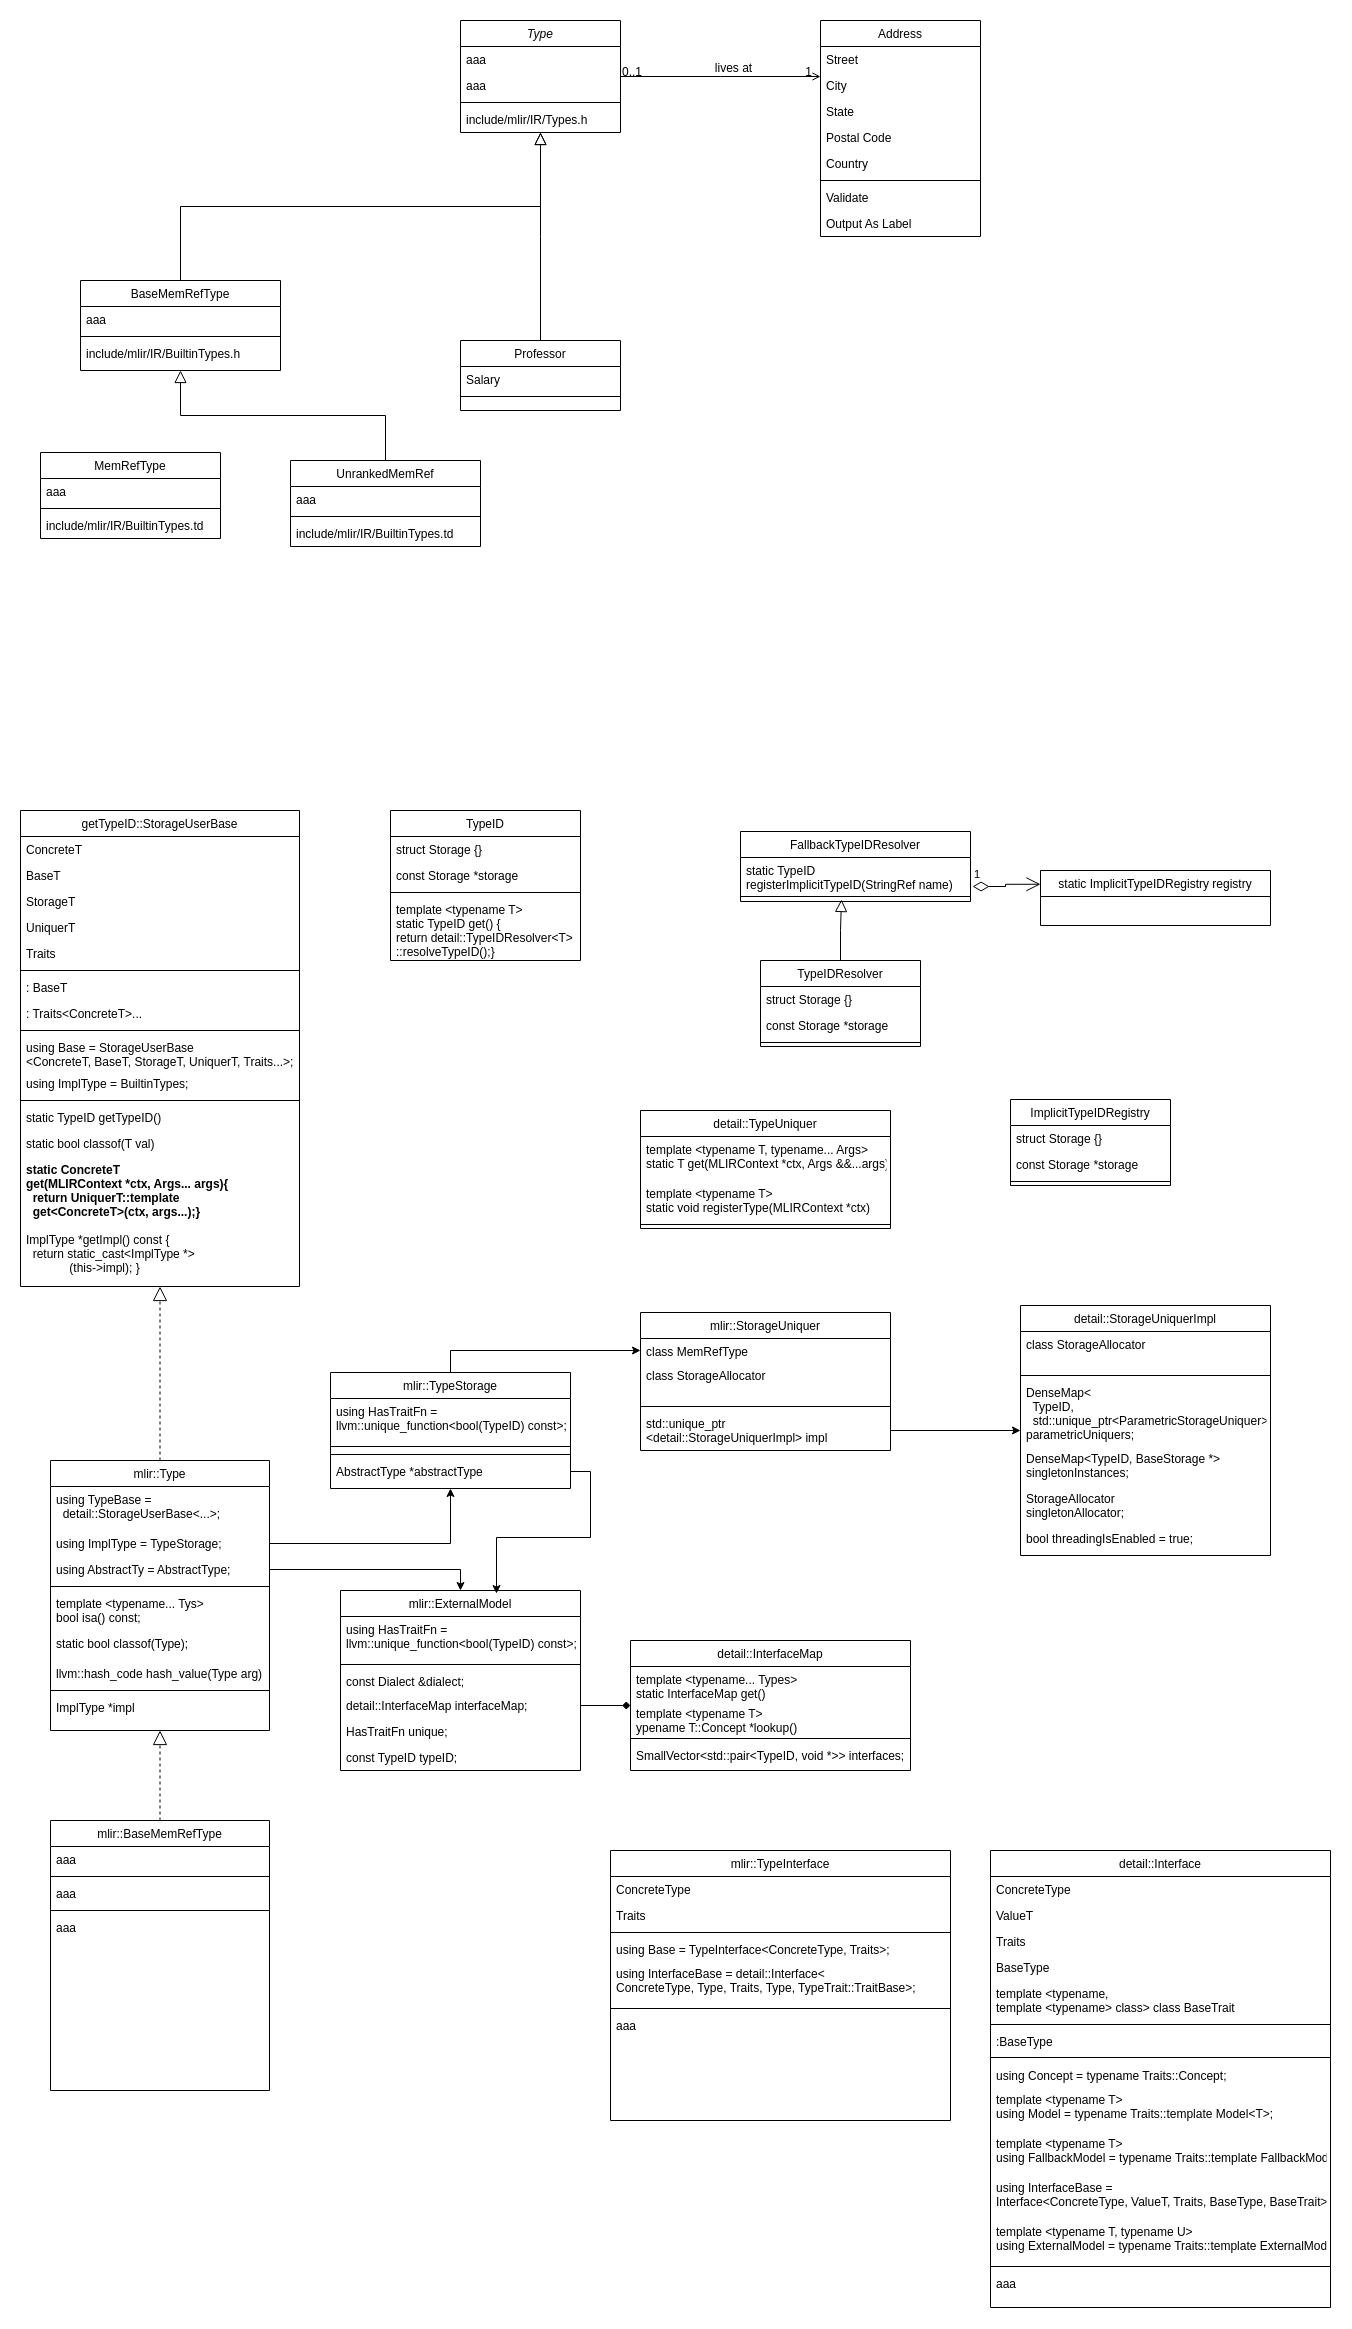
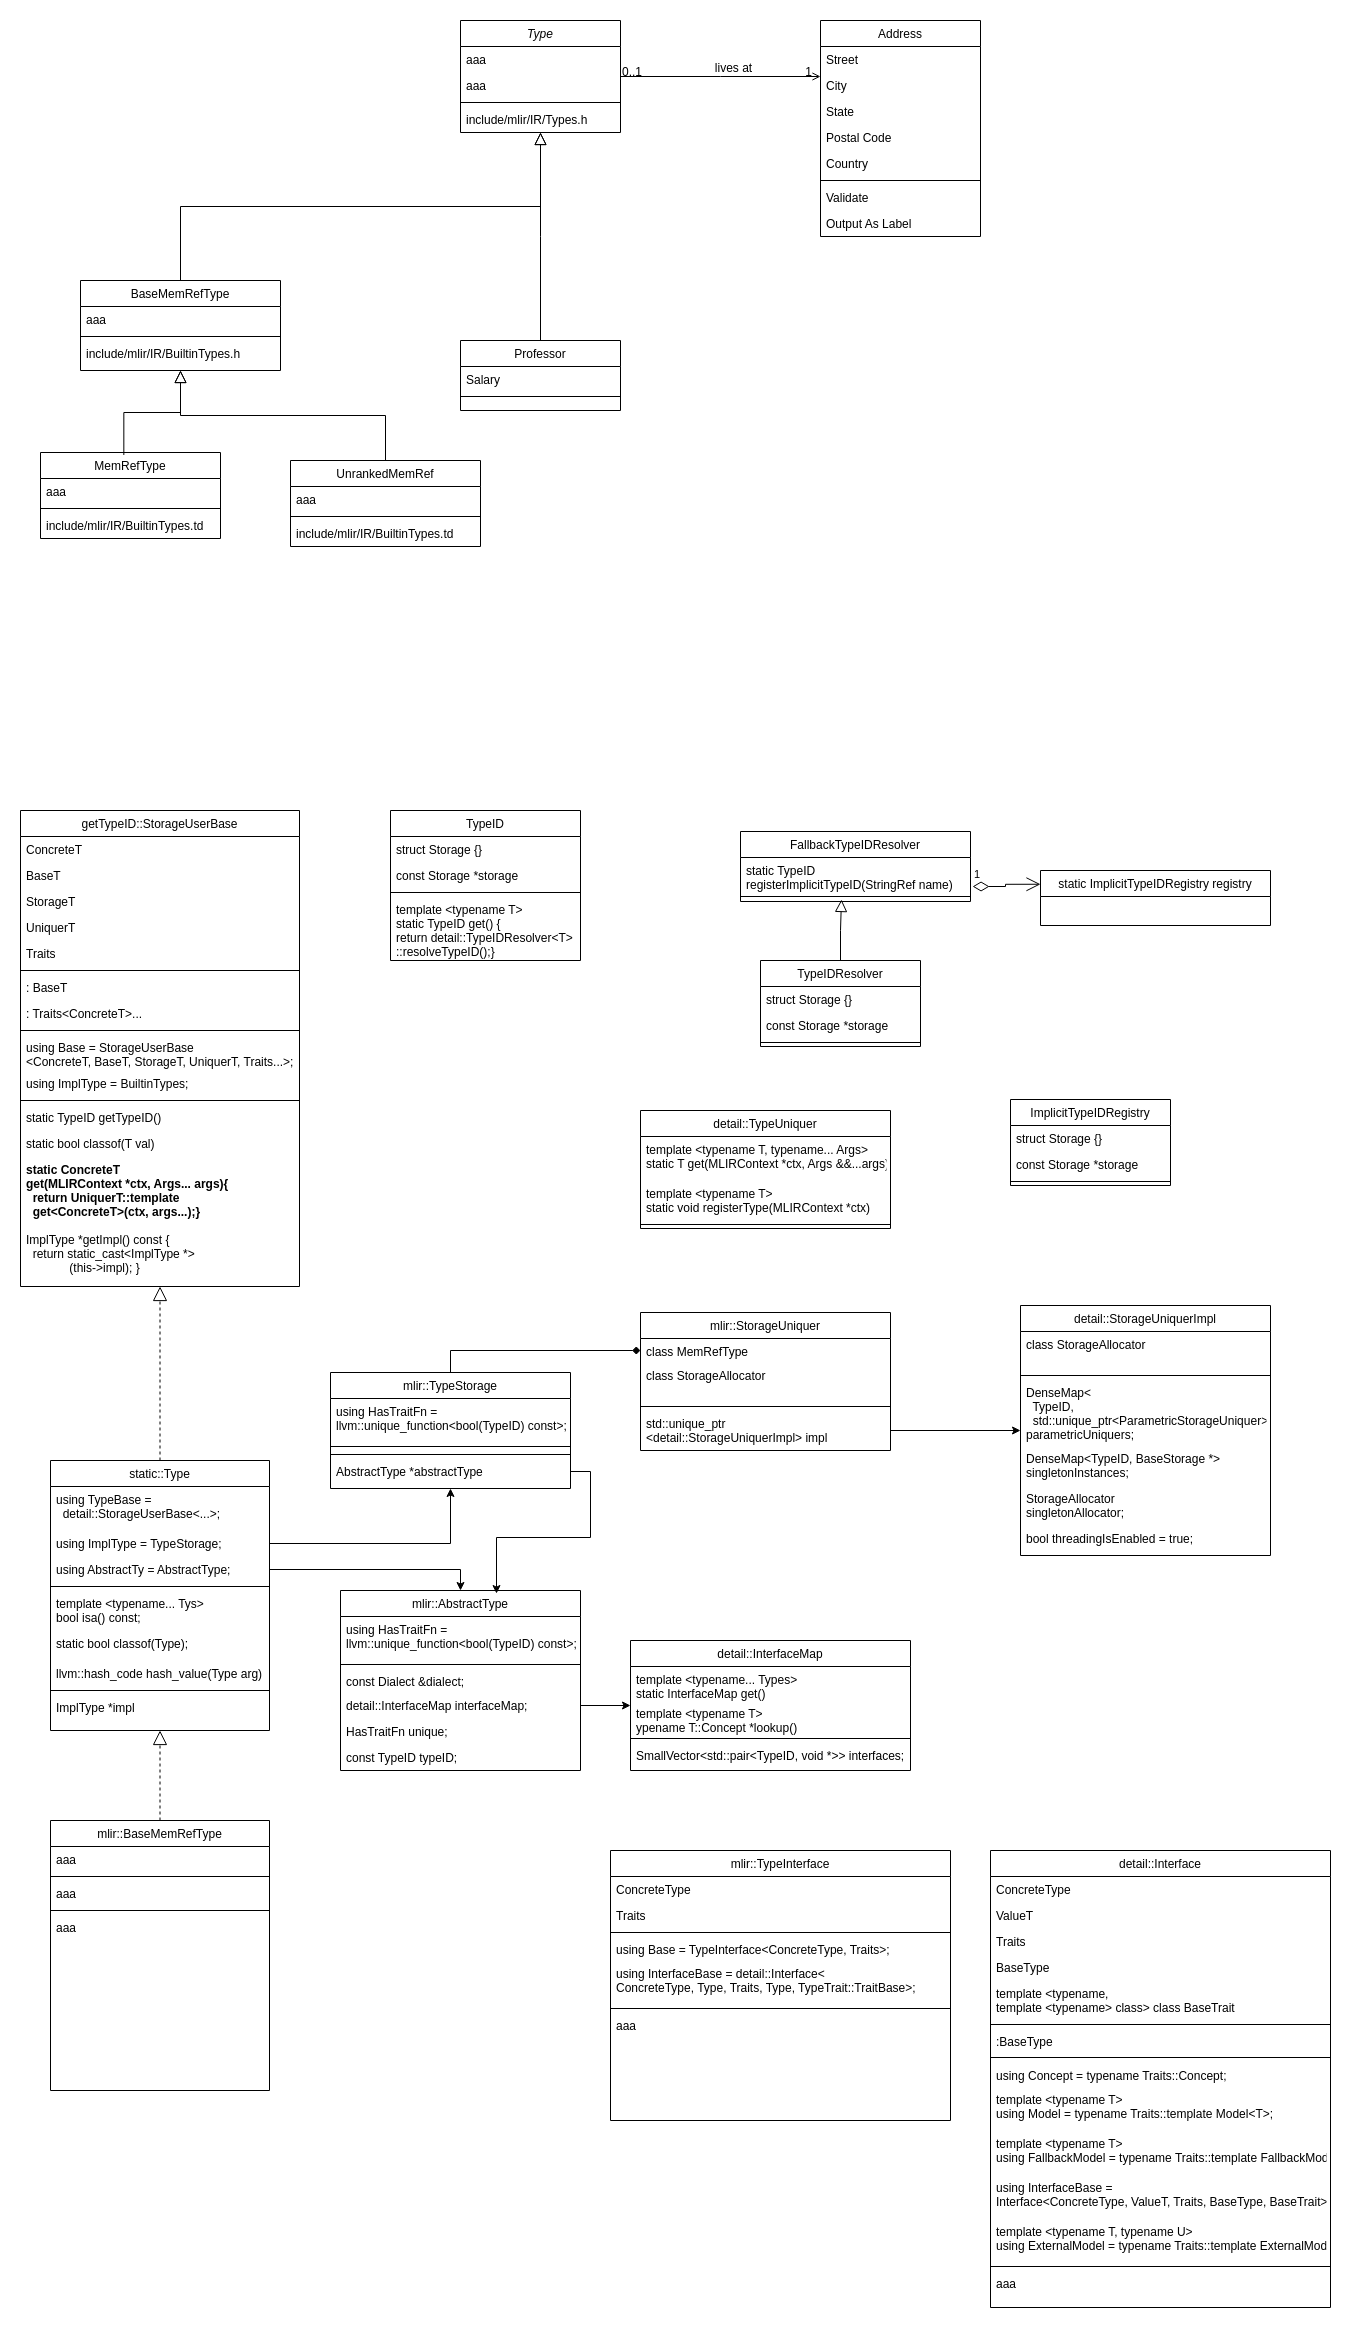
+ <mxCell id="62" value="" style="endArrow=block;endSize=10;endFill=0;shadow=0;strokeWidth=1;rounded=0;edgeStyle=elbowEdgeStyle;elbow=vertical;exitX=0.463;exitY=0.029;exitDx=0;exitDy=0;exitPerimeter=0;entryX=0.5;entryY=1;entryDx=0;entryDy=0;" parent="1" source="58" target="7" edge="1"><mxGeometry width="160" relative="1" as="geometry"><mxPoint x="260" y="562" as="sourcePoint" /><mxPoint x="220" y="420" as="targetPoint" /></mxGeometry></mxCell>
- <mxCell id="122" value="" style="edgeStyle=orthogonalEdgeStyle;rounded=0;orthogonalLoop=1;jettySize=auto;html=1;" edge="1" parent="1" source="100" target="110"><mxGeometry relative="1" as="geometry"><mxPoint x="1260" y="1474" as="sourcePoint" /><mxPoint x="1370" y="1440" as="targetPoint" /></mxGeometry></mxCell>
+ <mxCell id="122" value="" style="edgeStyle=orthogonalEdgeStyle;rounded=0;orthogonalLoop=1;jettySize=auto;html=1;endArrow=diamond;" edge="1" parent="1" source="100" target="110"><mxGeometry relative="1" as="geometry"><mxPoint x="1260" y="1474" as="sourcePoint" /><mxPoint x="1370" y="1440" as="targetPoint" /></mxGeometry></mxCell>
- <mxCell id="20" value="mlir::Type" style="swimlane;fontStyle=0;align=center;verticalAlign=top;childLayout=stackLayout;horizontal=1;startSize=26;horizontalStack=0;resizeParent=1;resizeLast=0;collapsible=1;marginBottom=0;rounded=0;shadow=0;strokeWidth=1;swimlaneLine=1;" vertex="1" parent="1"><mxGeometry x="50" y="1460" width="219" height="270" as="geometry"><mxRectangle x="340" y="380" width="170" height="26" as="alternateBounds" /></mxGeometry></mxCell>
+ <mxCell id="20" value="static::Type" style="swimlane;fontStyle=0;align=center;verticalAlign=top;childLayout=stackLayout;horizontal=1;startSize=26;horizontalStack=0;resizeParent=1;resizeLast=0;collapsible=1;marginBottom=0;rounded=0;shadow=0;strokeWidth=1;swimlaneLine=1;" vertex="1" parent="1"><mxGeometry x="50" y="1460" width="219" height="270" as="geometry"><mxRectangle x="340" y="380" width="170" height="26" as="alternateBounds" /></mxGeometry></mxCell>
- <mxCell id="30" value="mlir::ExternalModel" style="swimlane;fontStyle=0;align=center;verticalAlign=top;childLayout=stackLayout;horizontal=1;startSize=26;horizontalStack=0;resizeParent=1;resizeLast=0;collapsible=1;marginBottom=0;rounded=0;shadow=0;strokeWidth=1;" vertex="1" parent="1"><mxGeometry x="340" y="1590" width="240" height="180" as="geometry"><mxRectangle x="340" y="380" width="170" height="26" as="alternateBounds" /></mxGeometry></mxCell>
+ <mxCell id="30" value="mlir::AbstractType" style="swimlane;fontStyle=0;align=center;verticalAlign=top;childLayout=stackLayout;horizontal=1;startSize=26;horizontalStack=0;resizeParent=1;resizeLast=0;collapsible=1;marginBottom=0;rounded=0;shadow=0;strokeWidth=1;" vertex="1" parent="1"><mxGeometry x="340" y="1590" width="240" height="180" as="geometry"><mxRectangle x="340" y="380" width="170" height="26" as="alternateBounds" /></mxGeometry></mxCell>
- <mxCell id="98" value="" style="edgeStyle=orthogonalEdgeStyle;rounded=0;orthogonalLoop=1;jettySize=auto;html=1;endArrow=diamond;" edge="1" parent="1" source="34" target="93"><mxGeometry relative="1" as="geometry" /></mxCell>
+ <mxCell id="98" value="" style="edgeStyle=orthogonalEdgeStyle;rounded=0;orthogonalLoop=1;jettySize=auto;html=1;" edge="1" parent="1" source="34" target="93"><mxGeometry relative="1" as="geometry" /></mxCell>
